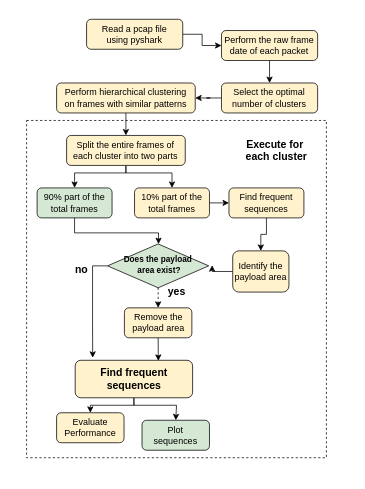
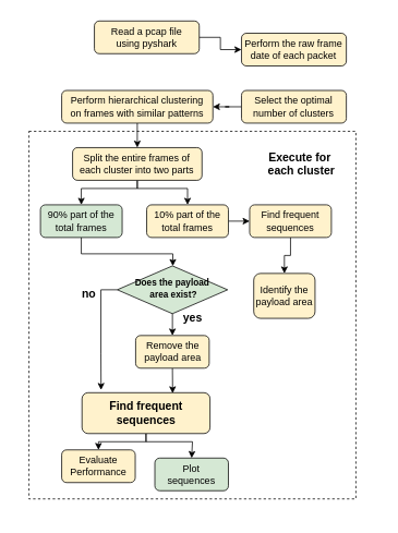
- <mxCell id="19" style="edgeStyle=orthogonalEdgeStyle;rounded=0;orthogonalLoop=1;jettySize=auto;html=1;exitX=0.5;exitY=1;exitDx=0;exitDy=0;entryX=0.5;entryY=0;entryDx=0;entryDy=0;fontSize=14;" edge="1" parent="1" source="20" target="22"><mxGeometry relative="1" as="geometry" /></mxCell>
- <mxCell id="31" style="edgeStyle=orthogonalEdgeStyle;rounded=0;orthogonalLoop=1;jettySize=auto;html=1;exitX=0;exitY=0.5;exitDx=0;exitDy=0;entryX=1.033;entryY=0.486;entryDx=0;entryDy=0;entryPerimeter=0;fontSize=14;" edge="1" parent="1" source="32" target="15"><mxGeometry relative="1" as="geometry" /></mxCell>
- <mxCell id="13" style="edgeStyle=orthogonalEdgeStyle;rounded=0;orthogonalLoop=1;jettySize=auto;html=1;exitX=0.5;exitY=1;exitDx=0;exitDy=0;entryX=0.5;entryY=0;entryDx=0;entryDy=0;fontSize=14;dashed=1;" edge="1" parent="1" source="15" target="12"><mxGeometry relative="1" as="geometry" /></mxCell>
+ <mxCell id="13" style="edgeStyle=orthogonalEdgeStyle;rounded=0;orthogonalLoop=1;jettySize=auto;html=1;exitX=0.5;exitY=1;exitDx=0;exitDy=0;entryX=0.5;entryY=0;entryDx=0;entryDy=0;fontSize=14;" edge="1" parent="1" source="15" target="12"><mxGeometry relative="1" as="geometry" /></mxCell>
